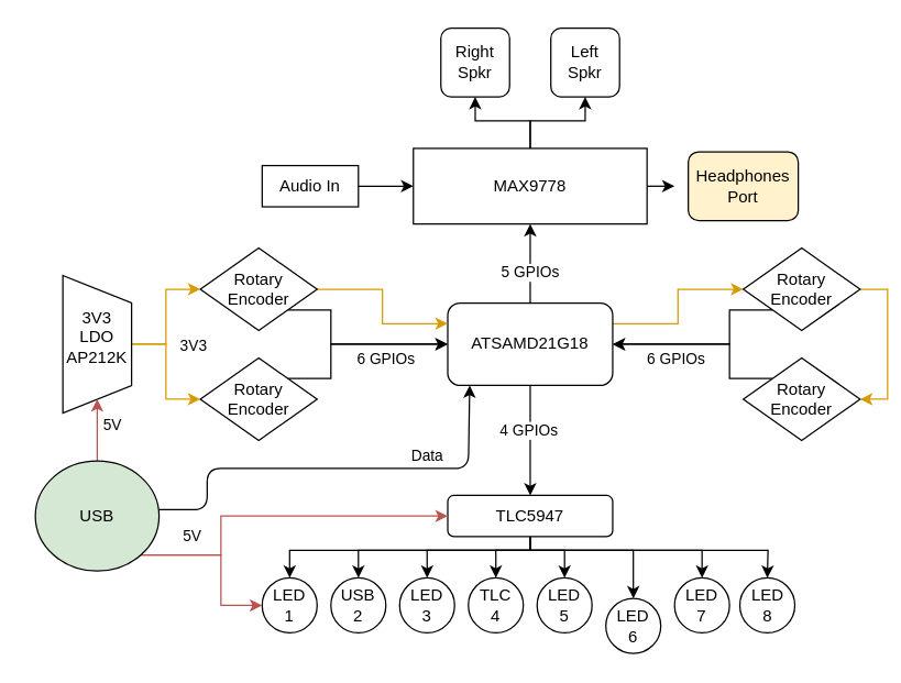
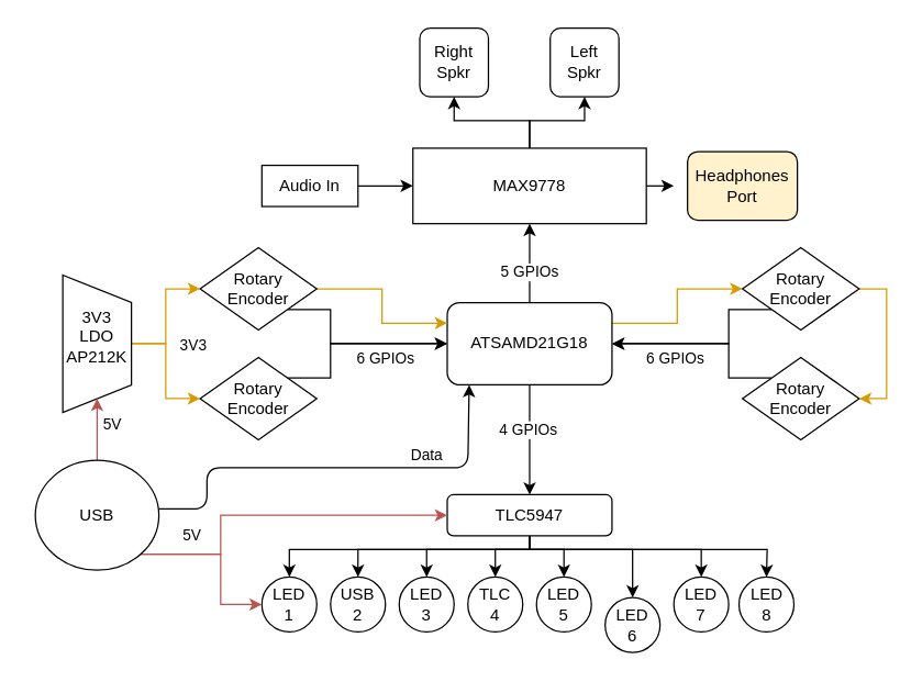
- <mxCell id="8" value="Right Spkr" style="rounded=1;whiteSpace=wrap;html=1;" parent="1" vertex="1"><mxGeometry x="320" y="20" width="50" height="50" as="geometry" /></mxCell>
+ <mxCell id="8" value="Right Spkr" style="rounded=1;whiteSpace=wrap;html=1;" parent="1" vertex="1"><mxGeometry x="305" y="20" width="50" height="50" as="geometry" /></mxCell>
- <mxCell id="55" value="USB" style="ellipse;whiteSpace=wrap;html=1;fillColor=#d5e8d4;" vertex="1" parent="1"><mxGeometry x="25" y="335" width="90" height="80" as="geometry" /></mxCell>
+ <mxCell id="55" value="USB" style="ellipse;whiteSpace=wrap;html=1;" vertex="1" parent="1"><mxGeometry x="25" y="335" width="90" height="80" as="geometry" /></mxCell>
